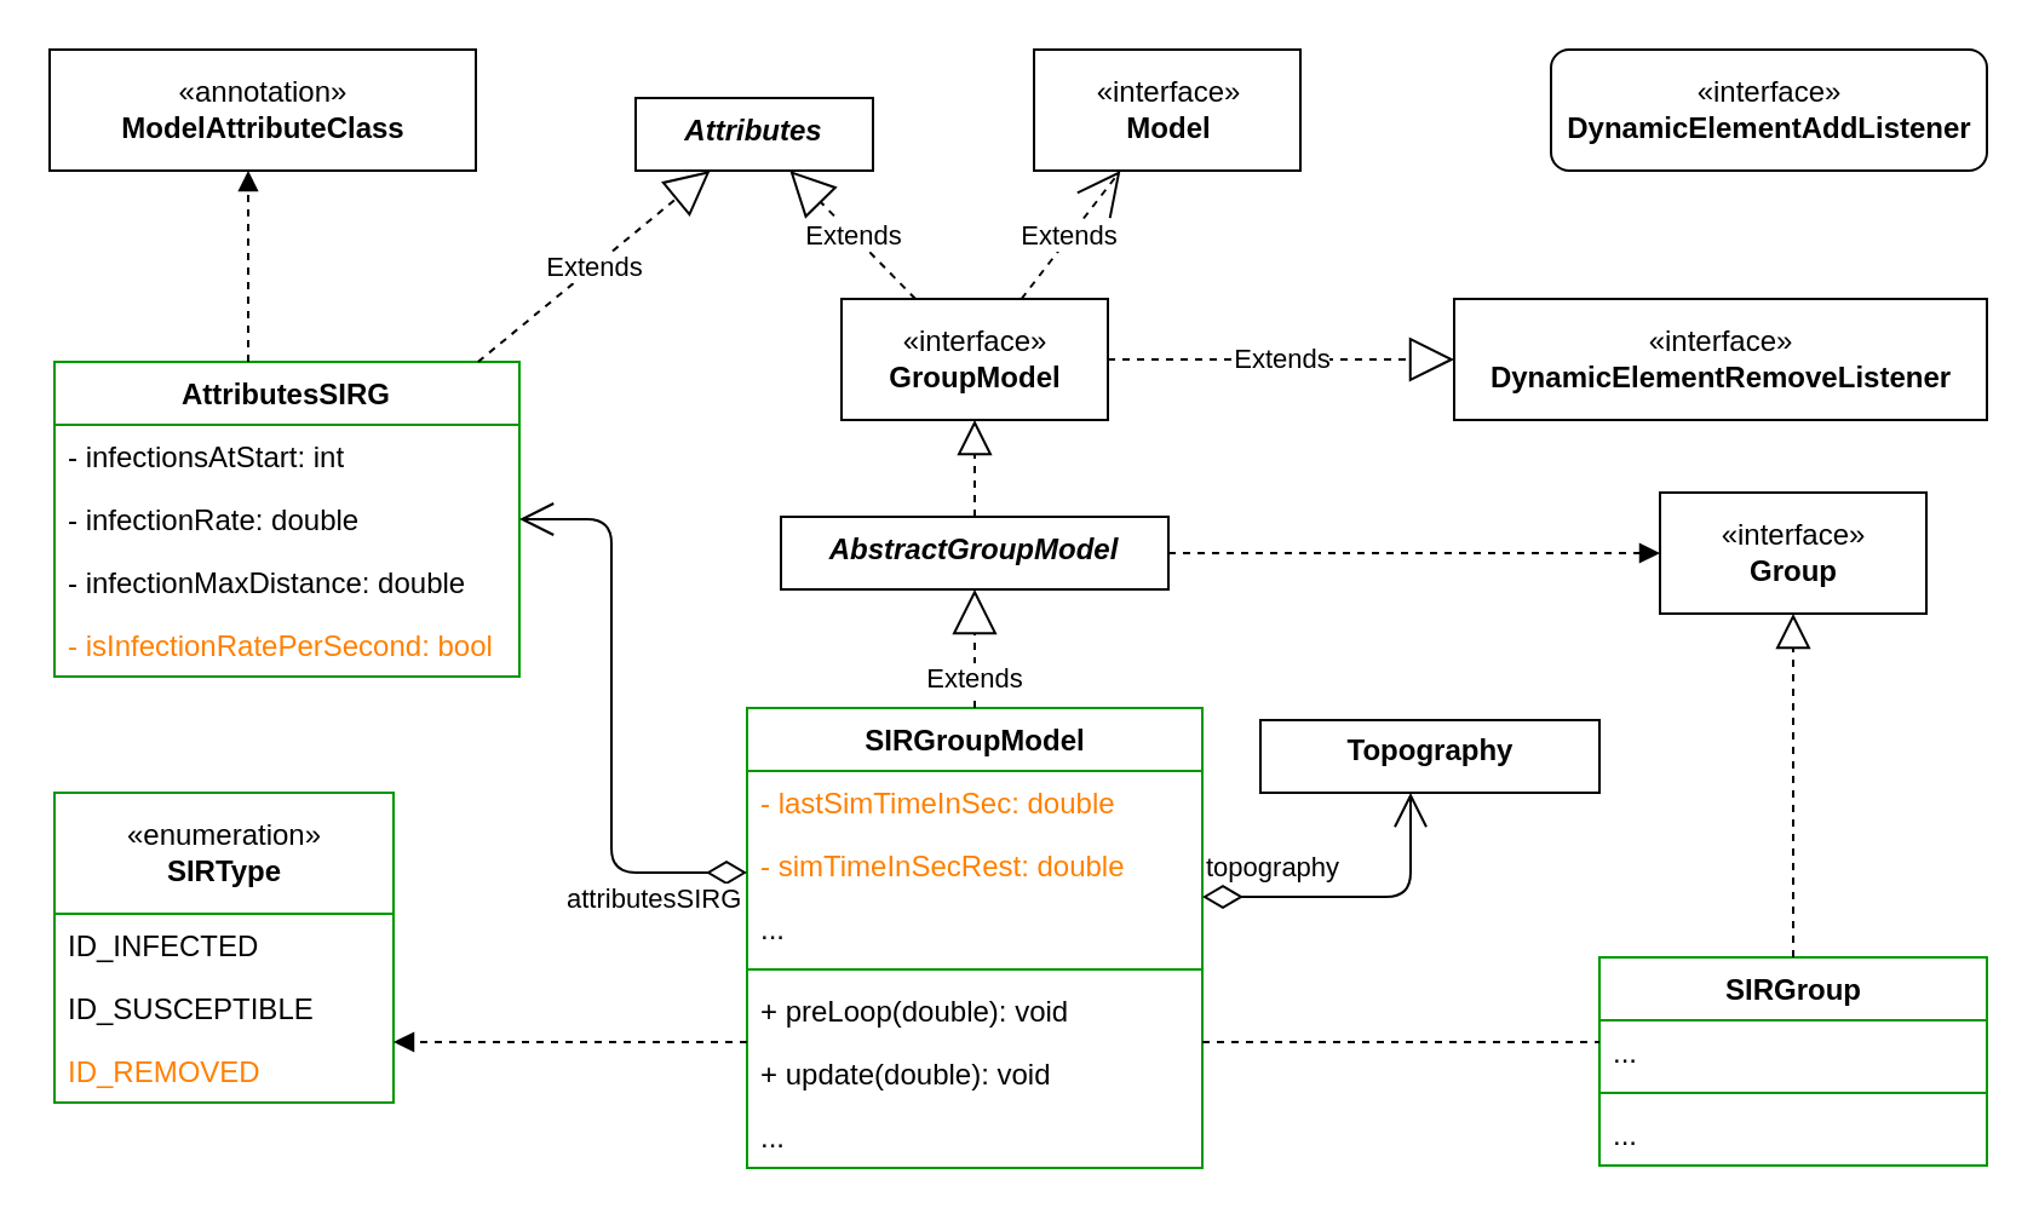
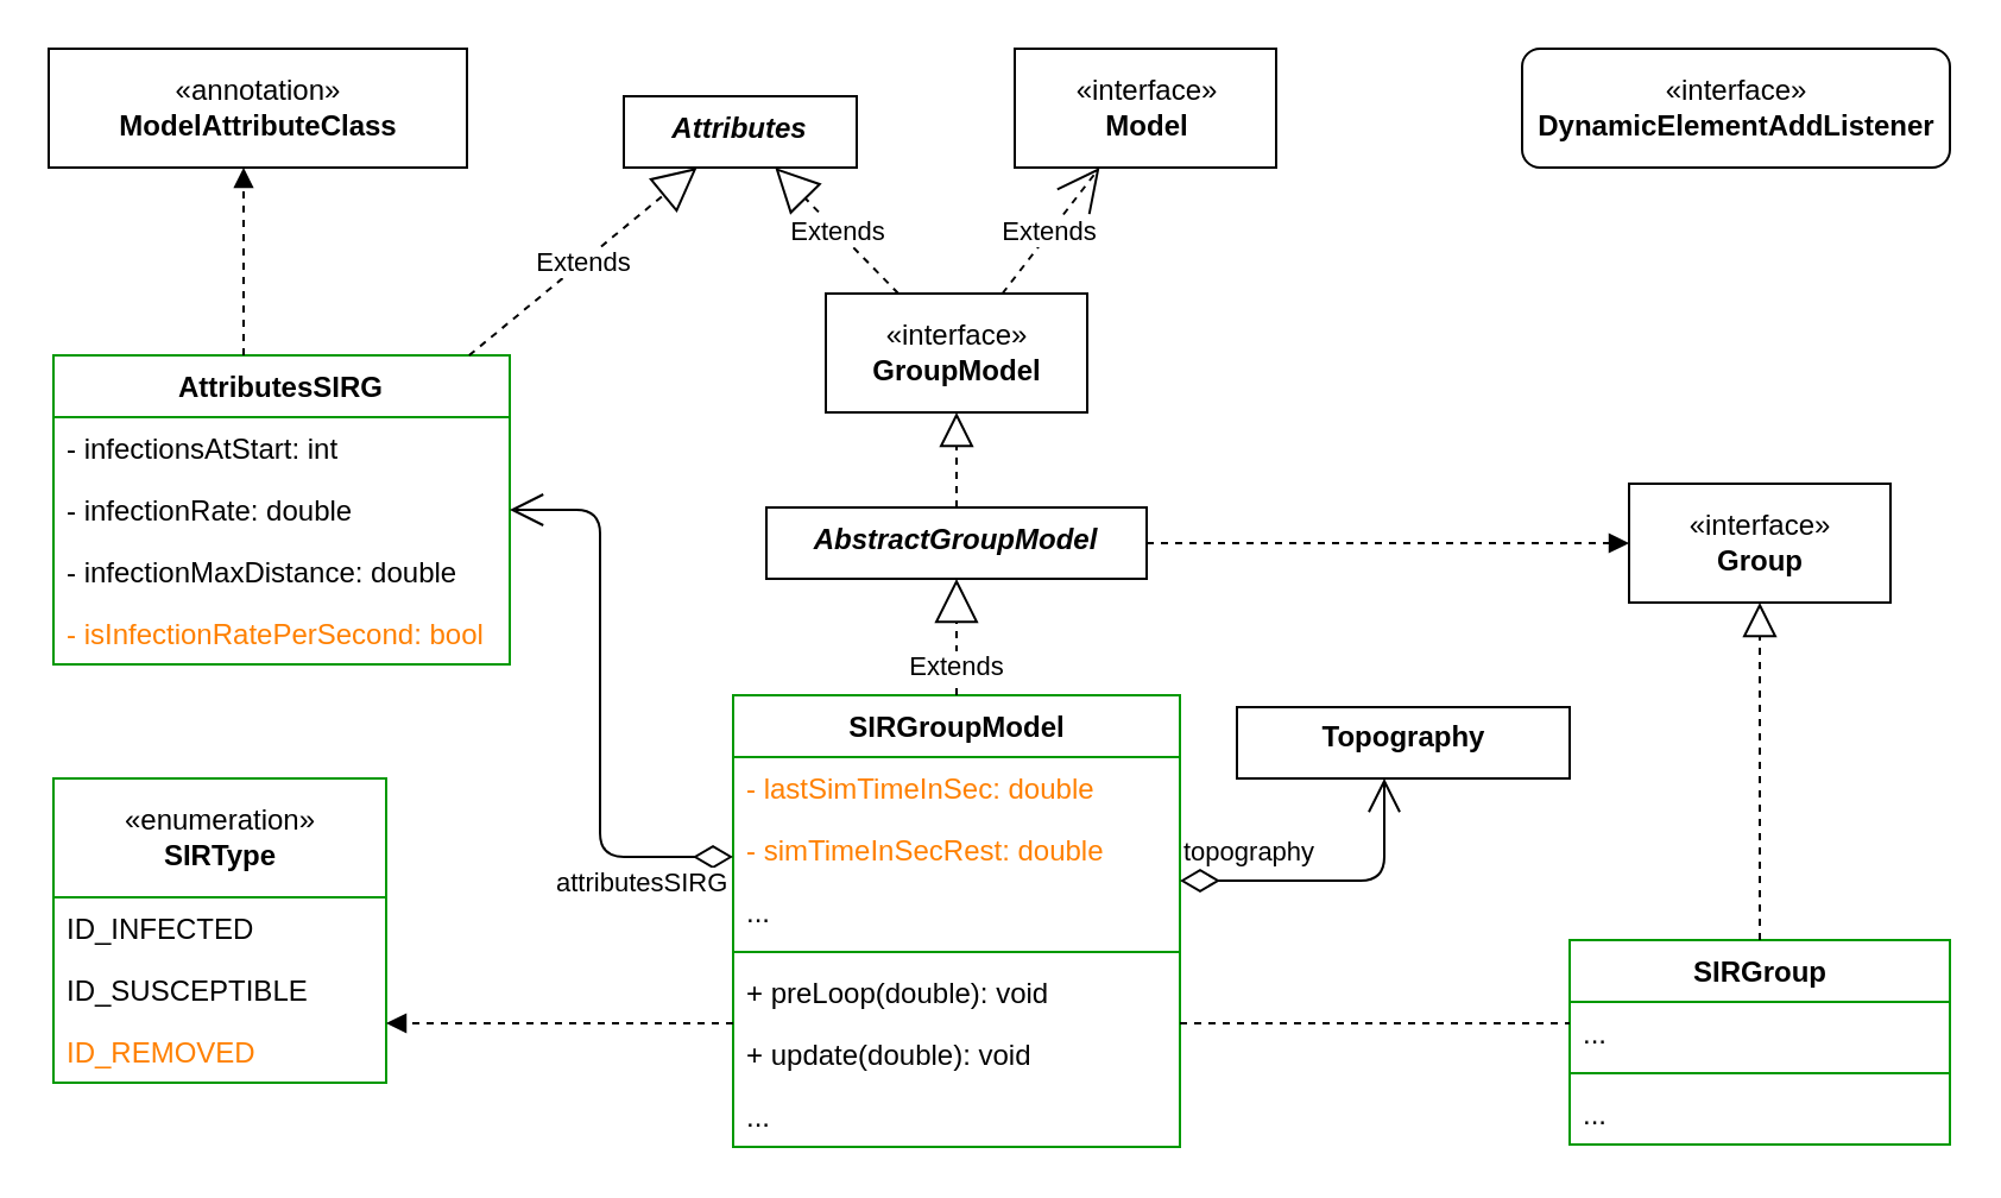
- <mxCell id="37" value="Extends" style="endArrow=block;endSize=16;endFill=0;html=1;dashed=1;" parent="1" source="27" target="30" edge="1"><mxGeometry width="160" relative="1" as="geometry"><mxPoint x="487" y="130" as="sourcePoint" /><mxPoint x="587" y="80" as="targetPoint" /></mxGeometry></mxCell>
- <mxCell id="30" value="«interface»&lt;br&gt;&lt;b&gt;DynamicElementRemoveListener&lt;/b&gt;" style="html=1;" parent="1" vertex="1"><mxGeometry x="600" y="123" width="220" height="50" as="geometry" /></mxCell>
